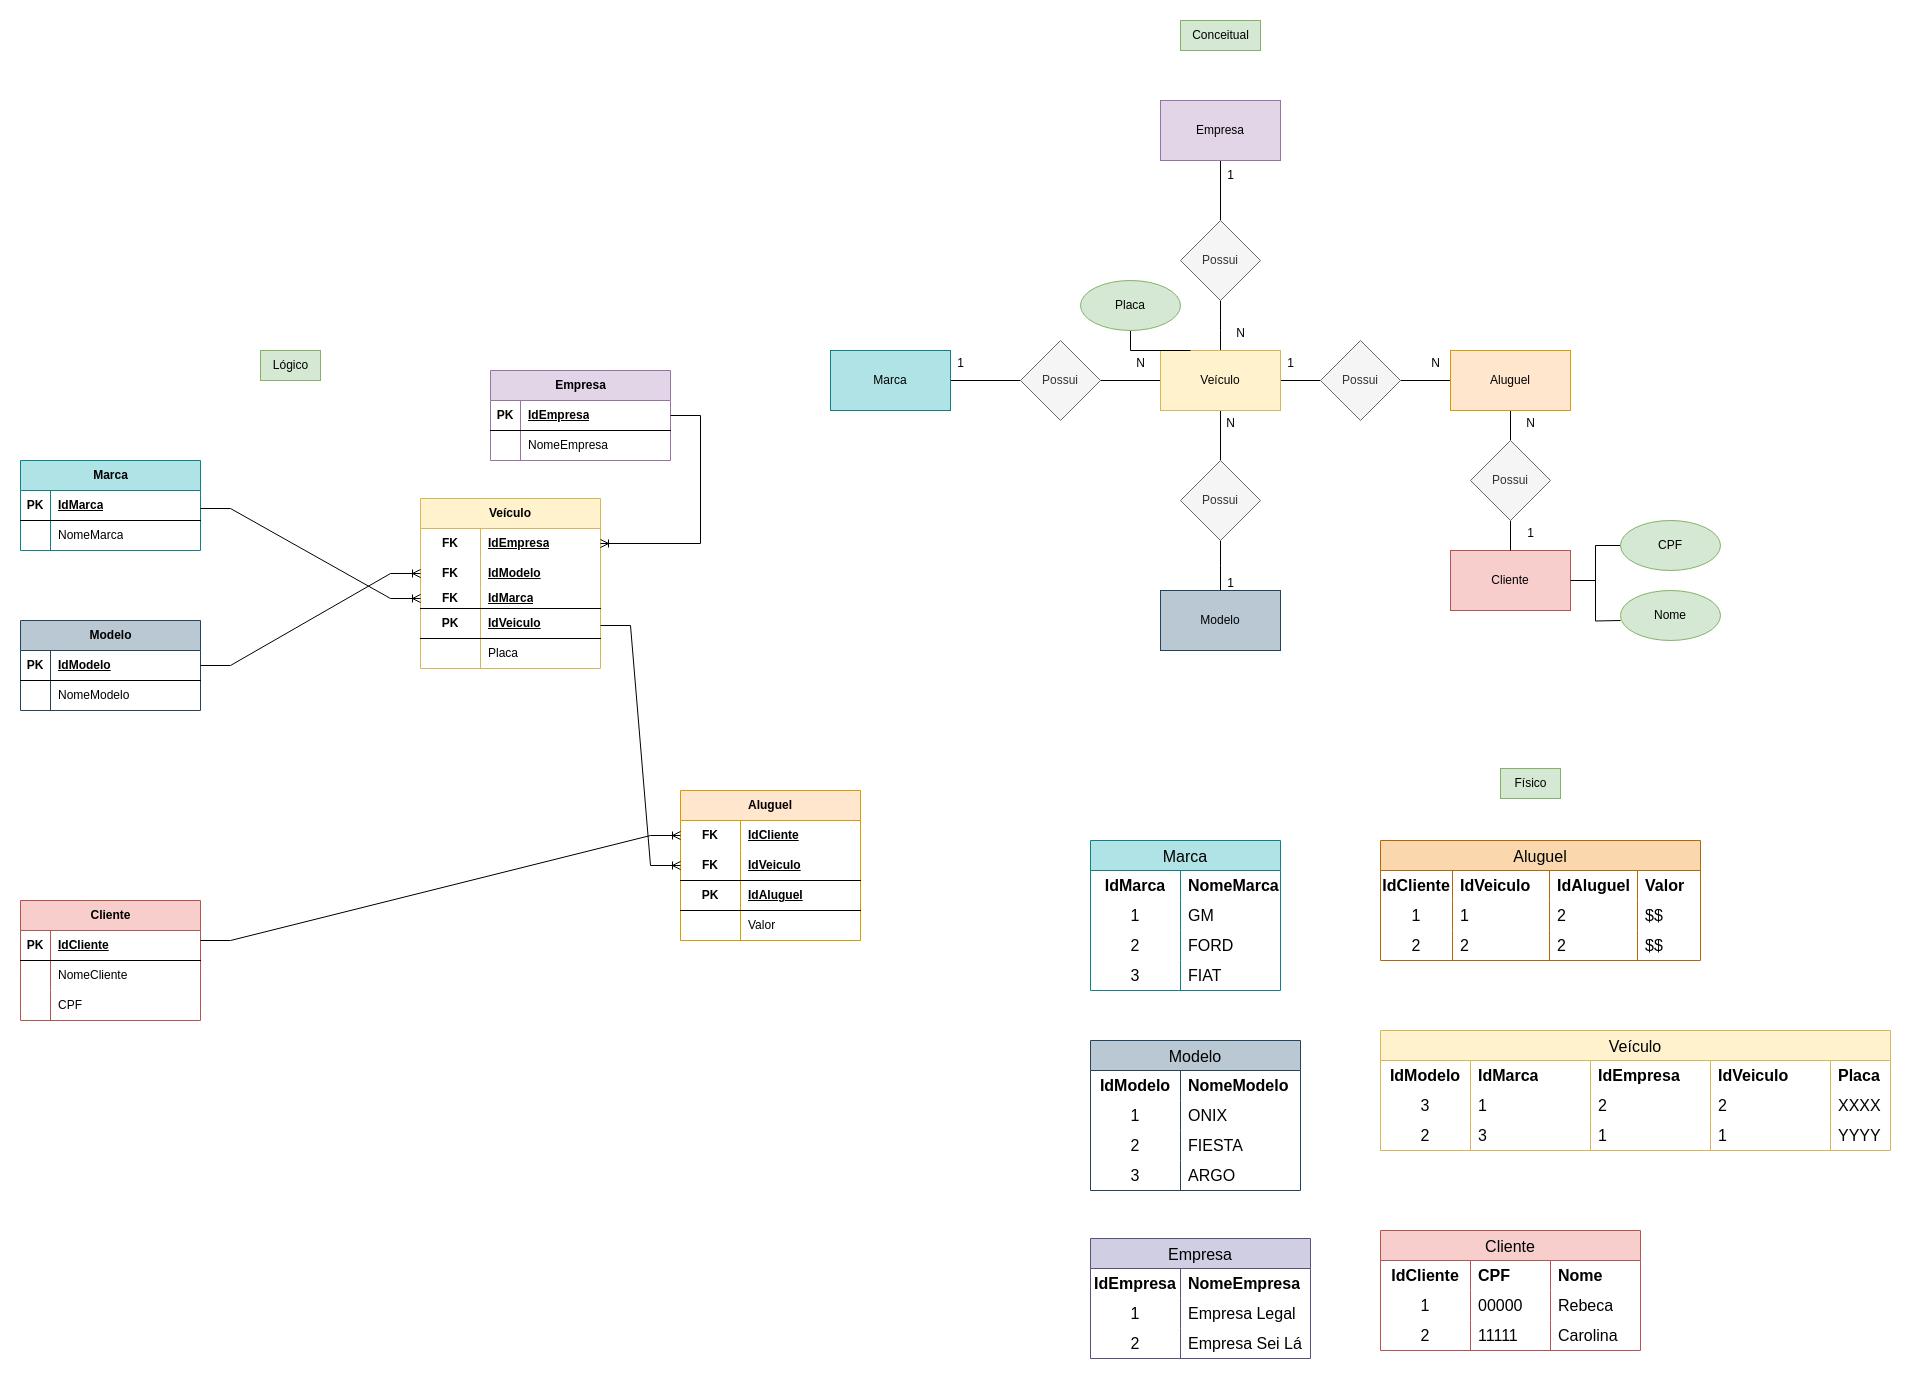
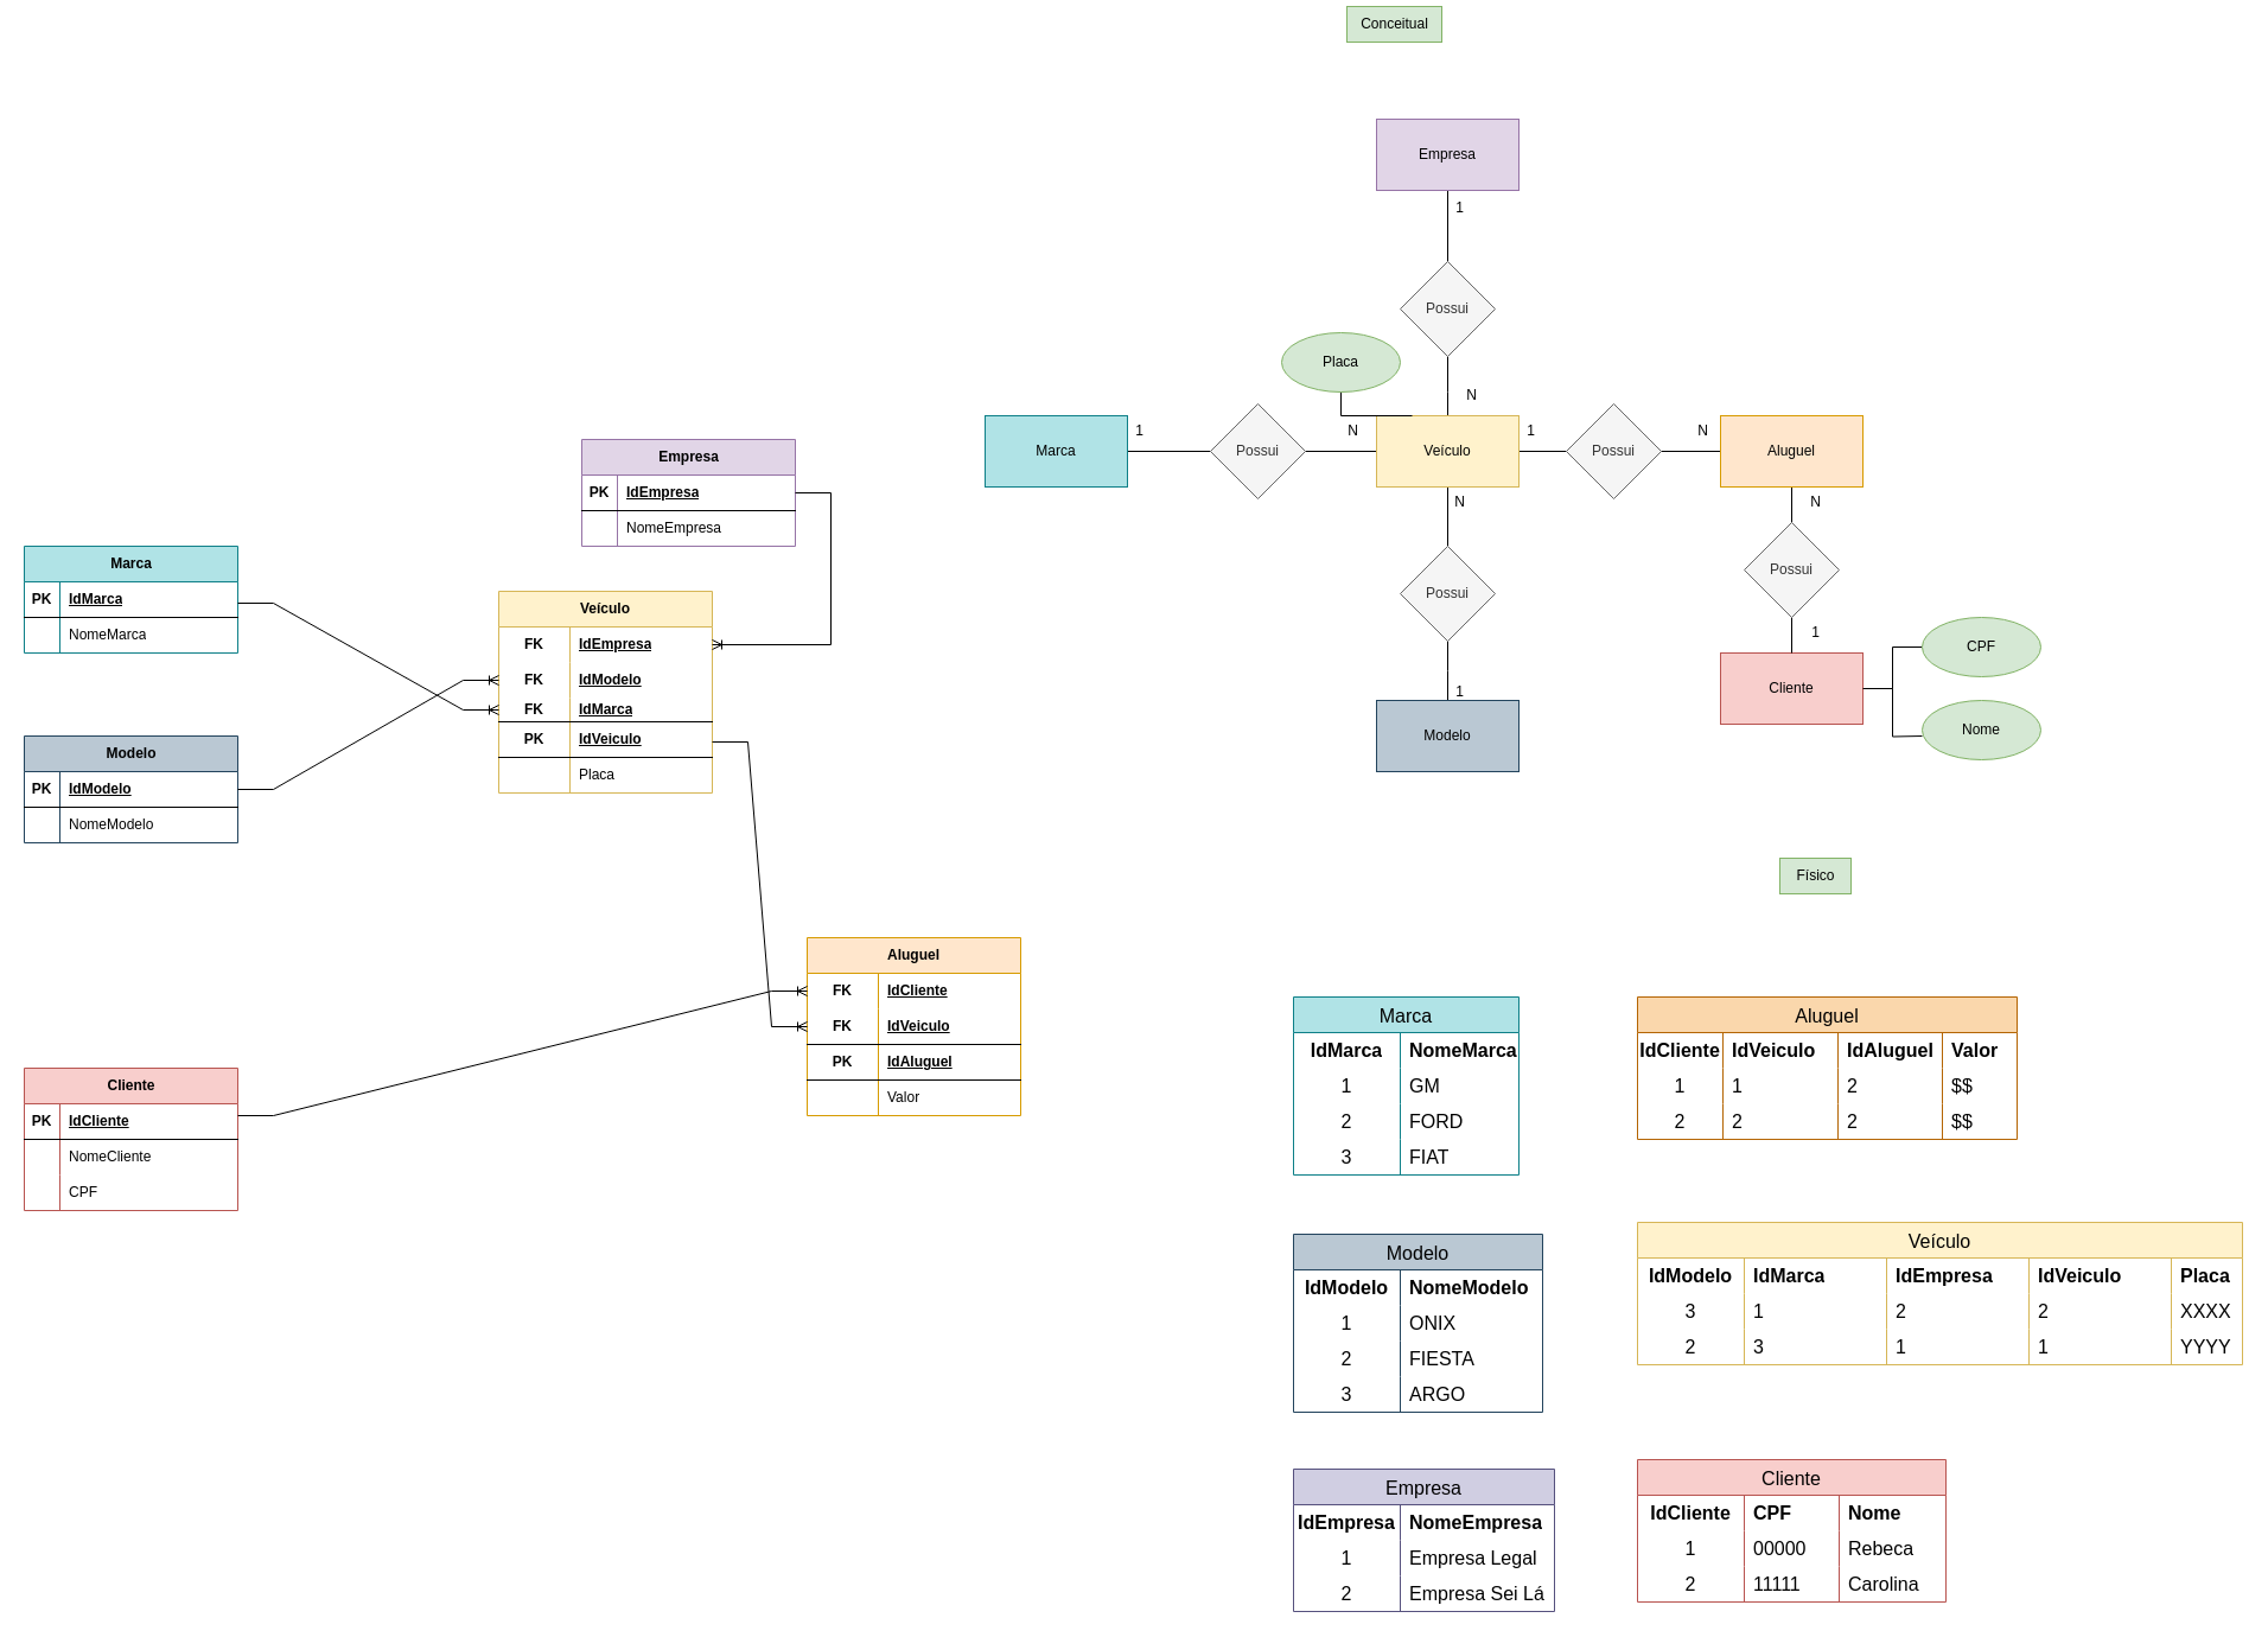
- <mxCell id="39" value="Conceitual" style="text;html=1;align=center;verticalAlign=middle;resizable=0;points=[];autosize=1;strokeColor=#82b366;fillColor=#d5e8d4;" vertex="1" parent="1"><mxGeometry x="1180" y="20" width="80" height="30" as="geometry" /></mxCell>
+ <mxCell id="39" value="Conceitual" style="text;html=1;align=center;verticalAlign=middle;resizable=0;points=[];autosize=1;strokeColor=#82b366;fillColor=#d5e8d4;" vertex="1" parent="1"><mxGeometry x="1135" y="5" width="80" height="30" as="geometry" /></mxCell>
- <mxCell id="105" value="Lógico" style="text;html=1;align=center;verticalAlign=middle;resizable=0;points=[];autosize=1;strokeColor=#82b366;fillColor=#d5e8d4;" vertex="1" parent="1"><mxGeometry x="260" y="350" width="60" height="30" as="geometry" /></mxCell>
- <mxCell id="190" value="Físico" style="text;html=1;align=center;verticalAlign=middle;resizable=0;points=[];autosize=1;strokeColor=#82b366;fillColor=#d5e8d4;" vertex="1" parent="1"><mxGeometry x="1500" y="768" width="60" height="30" as="geometry" /></mxCell>
+ <mxCell id="190" value="Físico" style="text;html=1;align=center;verticalAlign=middle;resizable=0;points=[];autosize=1;strokeColor=#82b366;fillColor=#d5e8d4;" vertex="1" parent="1"><mxGeometry x="1500" y="723" width="60" height="30" as="geometry" /></mxCell>
